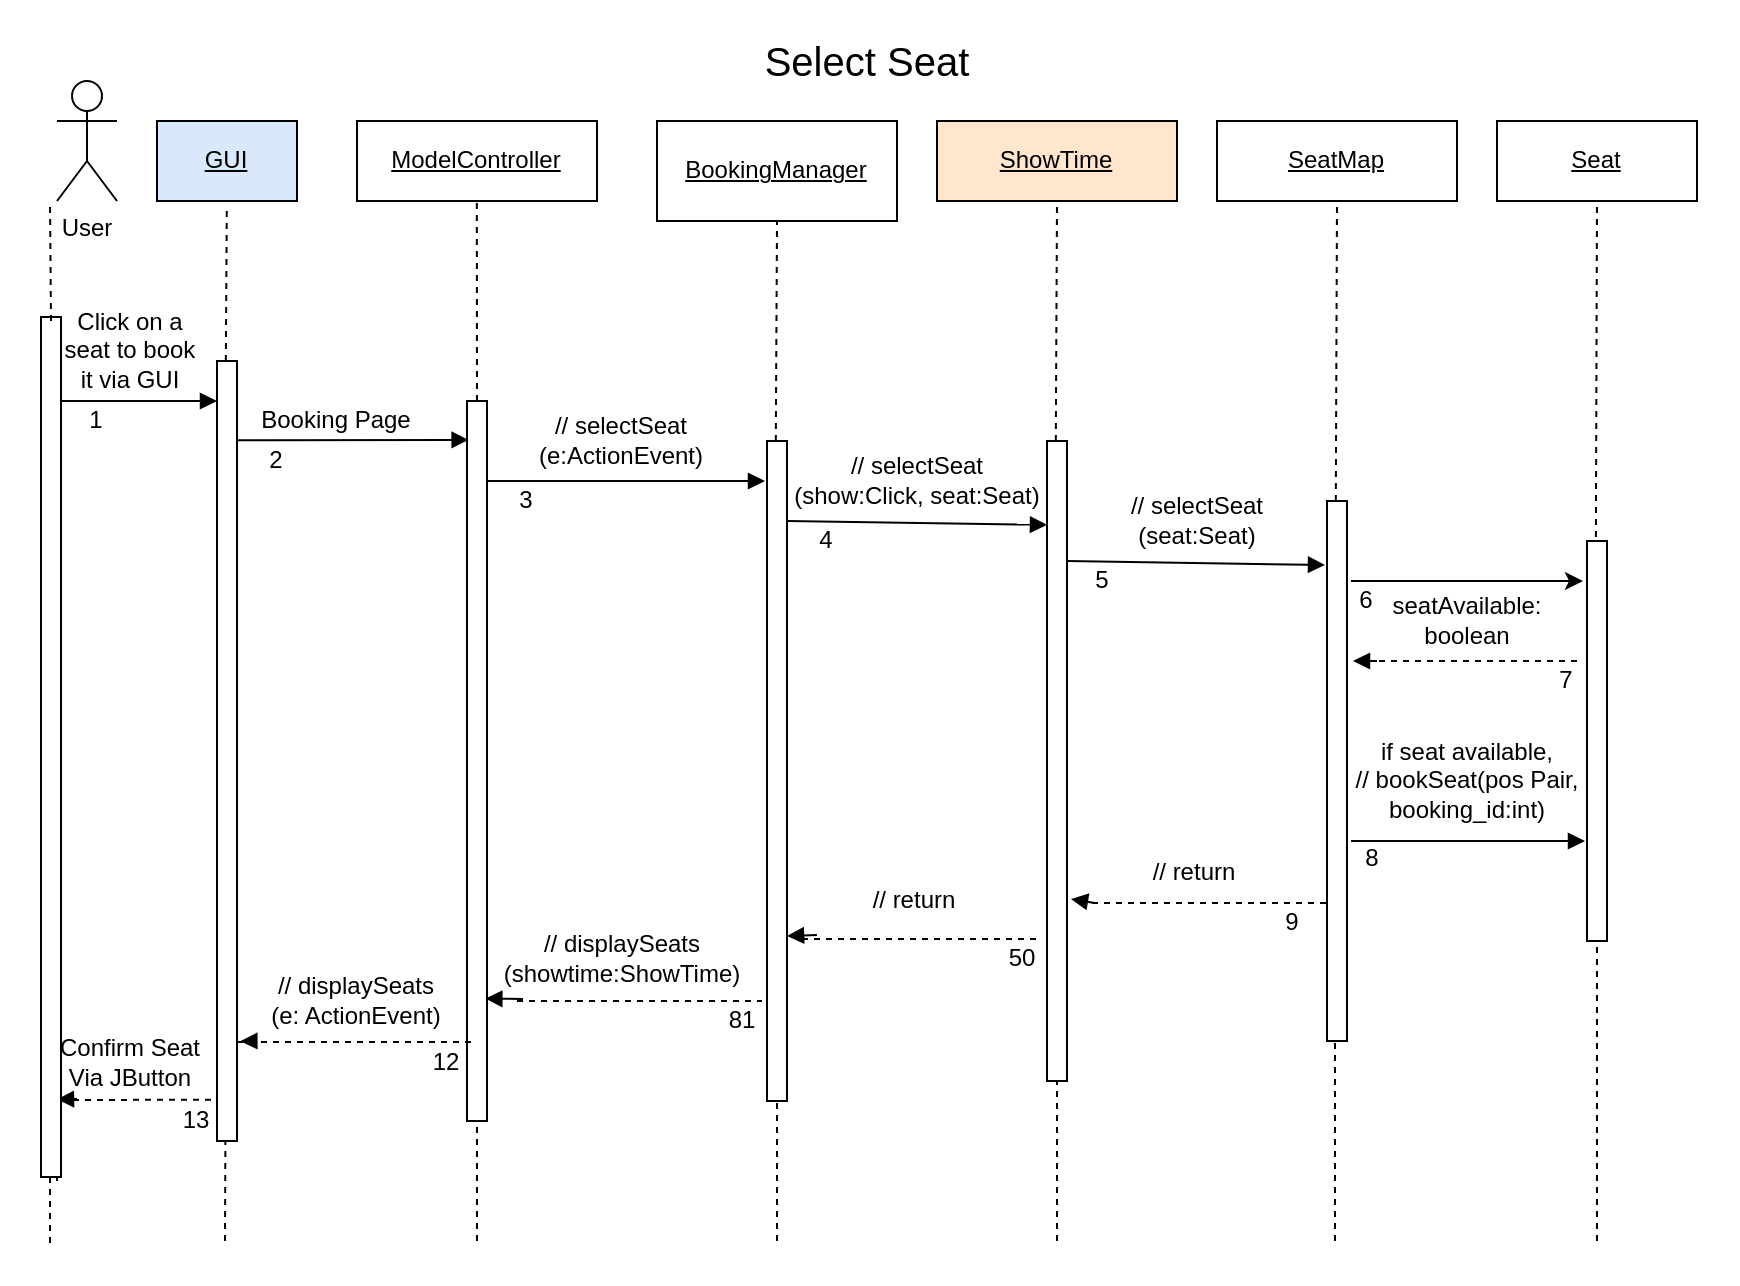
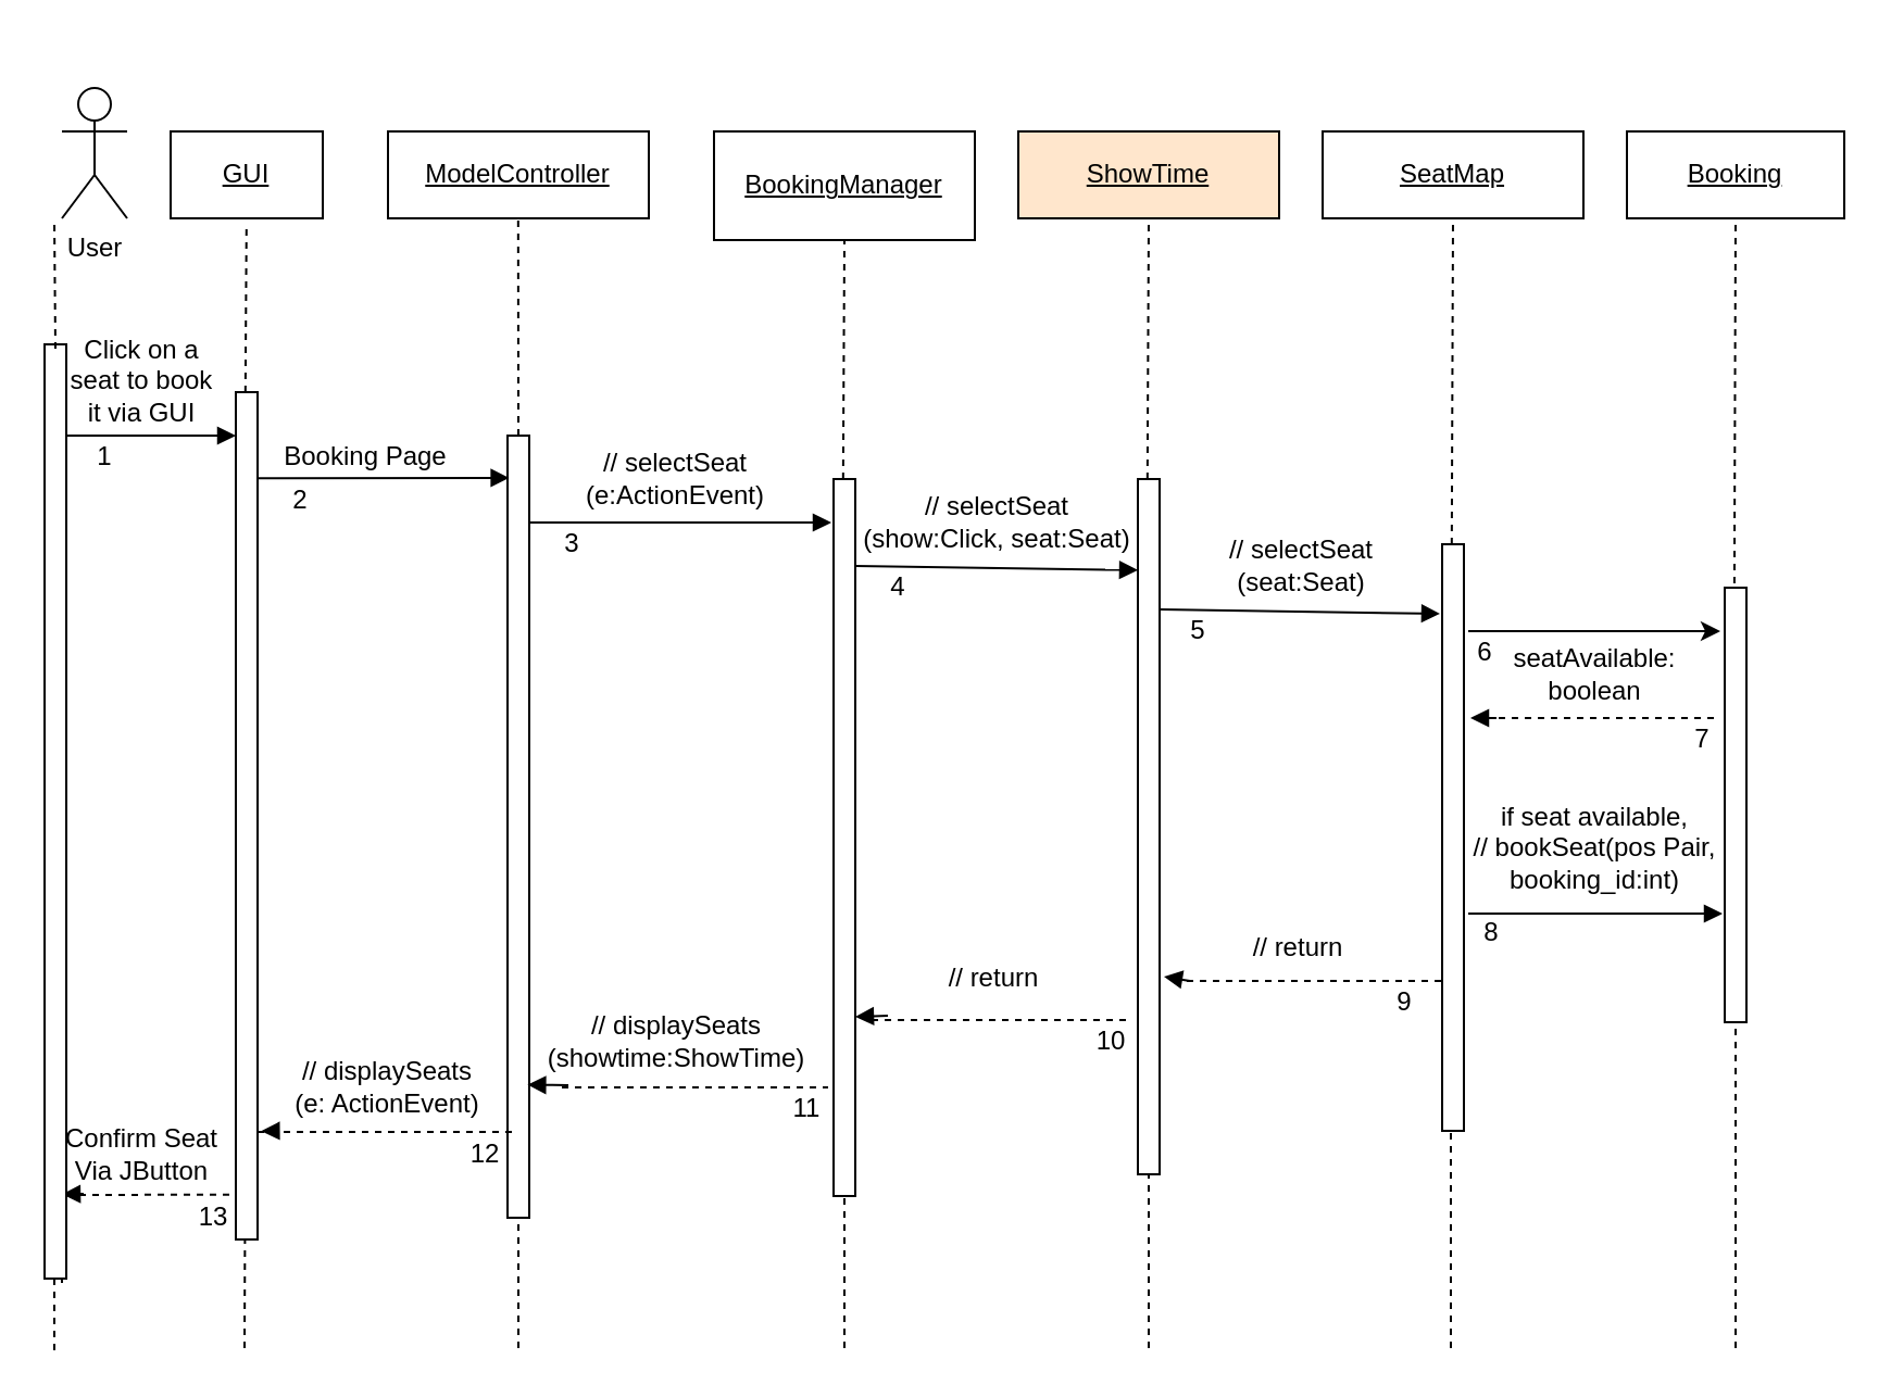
- <mxCell id="10" value="&lt;font style=&quot;font-size: 20px&quot;&gt;Select Seat&lt;/font&gt;" style="text;html=1;strokeColor=none;fillColor=none;align=center;verticalAlign=middle;whiteSpace=wrap;rounded=0;" parent="1" vertex="1"><mxGeometry x="361" y="20" width="145" height="20" as="geometry" /></mxCell>
- <mxCell id="11" value="&lt;u&gt;GUI&lt;/u&gt;" style="rounded=0;whiteSpace=wrap;html=1;fillColor=#dae8fc;" parent="1" vertex="1"><mxGeometry x="78" y="60" width="70" height="40" as="geometry" /></mxCell>
+ <mxCell id="11" value="&lt;u&gt;GUI&lt;/u&gt;" style="rounded=0;whiteSpace=wrap;html=1;" parent="1" vertex="1"><mxGeometry x="78" y="60" width="70" height="40" as="geometry" /></mxCell>
- <mxCell id="3" value="&lt;u&gt;Seat&lt;/u&gt;" style="rounded=0;whiteSpace=wrap;html=1;" parent="1" vertex="1"><mxGeometry x="748" y="60" width="100" height="40" as="geometry" /></mxCell>
+ <mxCell id="3" value="&lt;u&gt;Booking&lt;/u&gt;" style="rounded=0;whiteSpace=wrap;html=1;" parent="1" vertex="1"><mxGeometry x="748" y="60" width="100" height="40" as="geometry" /></mxCell>
- <mxCell id="63" value="50" style="text;html=1;strokeColor=none;fillColor=none;align=center;verticalAlign=middle;whiteSpace=wrap;rounded=0;" parent="1" vertex="1"><mxGeometry x="490.5" y="469" width="40" height="20" as="geometry" /></mxCell>
+ <mxCell id="63" value="10" style="text;html=1;strokeColor=none;fillColor=none;align=center;verticalAlign=middle;whiteSpace=wrap;rounded=0;" parent="1" vertex="1"><mxGeometry x="490.5" y="469" width="40" height="20" as="geometry" /></mxCell>
- <mxCell id="64" value="81" style="text;html=1;strokeColor=none;fillColor=none;align=center;verticalAlign=middle;whiteSpace=wrap;rounded=0;" parent="1" vertex="1"><mxGeometry x="350.5" y="500" width="40" height="20" as="geometry" /></mxCell>
+ <mxCell id="64" value="11" style="text;html=1;strokeColor=none;fillColor=none;align=center;verticalAlign=middle;whiteSpace=wrap;rounded=0;" parent="1" vertex="1"><mxGeometry x="350.5" y="500" width="40" height="20" as="geometry" /></mxCell>
